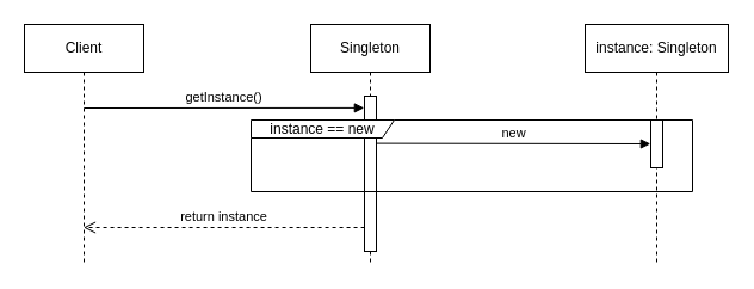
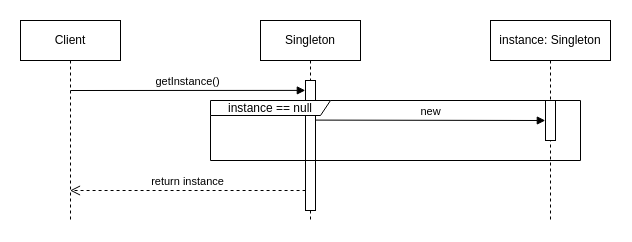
- <mxCell id="6" value="instance == new" style="shape=umlFrame;whiteSpace=wrap;html=1;width=120;height=15;" vertex="1" parent="4"><mxGeometry x="-50" y="80" width="370" height="60" as="geometry" /></mxCell>
+ <mxCell id="6" value="instance == null" style="shape=umlFrame;whiteSpace=wrap;html=1;width=120;height=15;" vertex="1" parent="4"><mxGeometry x="-50" y="80" width="370" height="60" as="geometry" /></mxCell>
